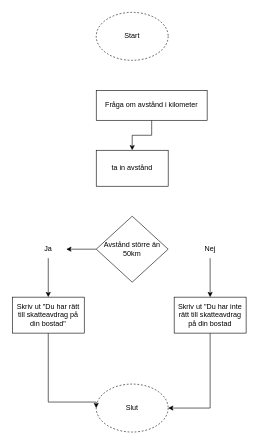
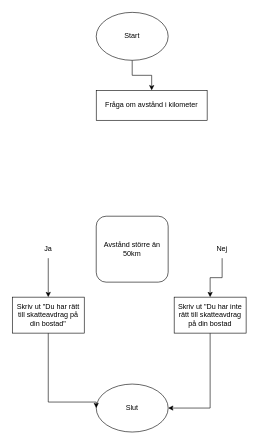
- <mxCell id="3" value="Start" style="ellipse;whiteSpace=wrap;html=1;dashed=1;" parent="1" vertex="1"><mxGeometry x="160" y="20" width="120" height="80" as="geometry" /></mxCell>
+ <mxCell id="3" value="Start" style="ellipse;whiteSpace=wrap;html=1;" parent="1" vertex="1"><mxGeometry x="160" y="20" width="120" height="80" as="geometry" /></mxCell>
+ <mxCell id="2" value="" style="edgeStyle=orthogonalEdgeStyle;rounded=0;orthogonalLoop=1;jettySize=auto;html=1;" parent="1" source="3" target="5" edge="1"><mxGeometry relative="1" as="geometry" /></mxCell>
- <mxCell id="4" value="" style="edgeStyle=orthogonalEdgeStyle;rounded=0;orthogonalLoop=1;jettySize=auto;html=1;" parent="1" source="5" target="6" edge="1"><mxGeometry relative="1" as="geometry" /></mxCell>
- <mxCell id="6" value="ta in avstånd" style="rounded=0;whiteSpace=wrap;html=1;" parent="1" vertex="1"><mxGeometry x="160" y="250" width="120" height="60" as="geometry" /></mxCell>
- <mxCell id="8" value="" style="edgeStyle=orthogonalEdgeStyle;rounded=0;orthogonalLoop=1;jettySize=auto;html=1;" parent="1" source="9" target="13" edge="1"><mxGeometry relative="1" as="geometry" /></mxCell>
- <mxCell id="9" value="Avstånd större än 50km" style="rhombus;whiteSpace=wrap;html=1;" parent="1" vertex="1"><mxGeometry x="160" y="360" width="120" height="110" as="geometry" /></mxCell>
+ <mxCell id="9" value="Avstånd större än 50km" style="whiteSpace=wrap;html=1;rounded=1;" parent="1" vertex="1"><mxGeometry x="160" y="360" width="120" height="110" as="geometry" /></mxCell>
- <mxCell id="11" value="Nej" style="text;html=1;strokeColor=none;fillColor=none;align=center;verticalAlign=middle;whiteSpace=wrap;rounded=0;" parent="1" vertex="1"><mxGeometry x="320" y="400" width="60" height="30" as="geometry" /></mxCell>
+ <mxCell id="11" value="Nej" style="text;html=1;strokeColor=none;fillColor=none;align=center;verticalAlign=middle;whiteSpace=wrap;rounded=0;" parent="1" vertex="1"><mxGeometry x="340" y="400" width="60" height="30" as="geometry" /></mxCell>
- <mxCell id="7" value="Slut" style="ellipse;whiteSpace=wrap;html=1;dashed=1;" parent="1" vertex="1"><mxGeometry x="160" y="640" width="120" height="80" as="geometry" /></mxCell>
+ <mxCell id="7" value="Slut" style="ellipse;whiteSpace=wrap;html=1;" parent="1" vertex="1"><mxGeometry x="160" y="640" width="120" height="80" as="geometry" /></mxCell>
